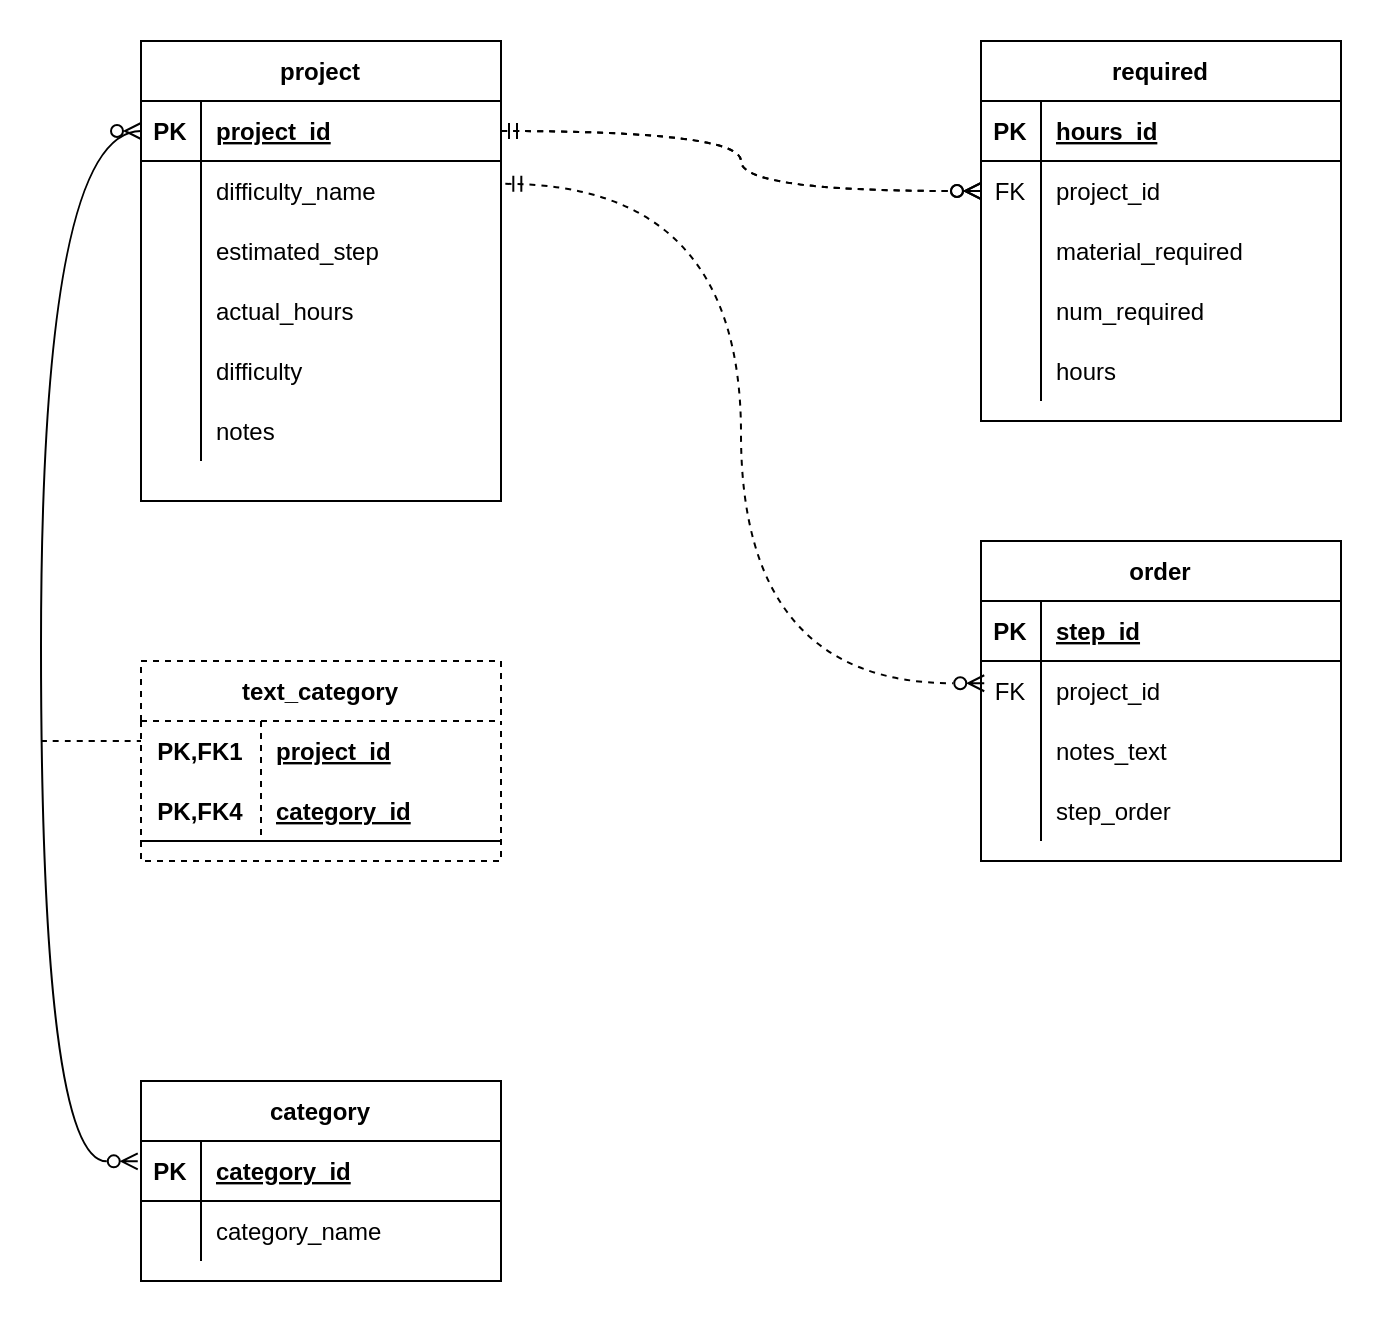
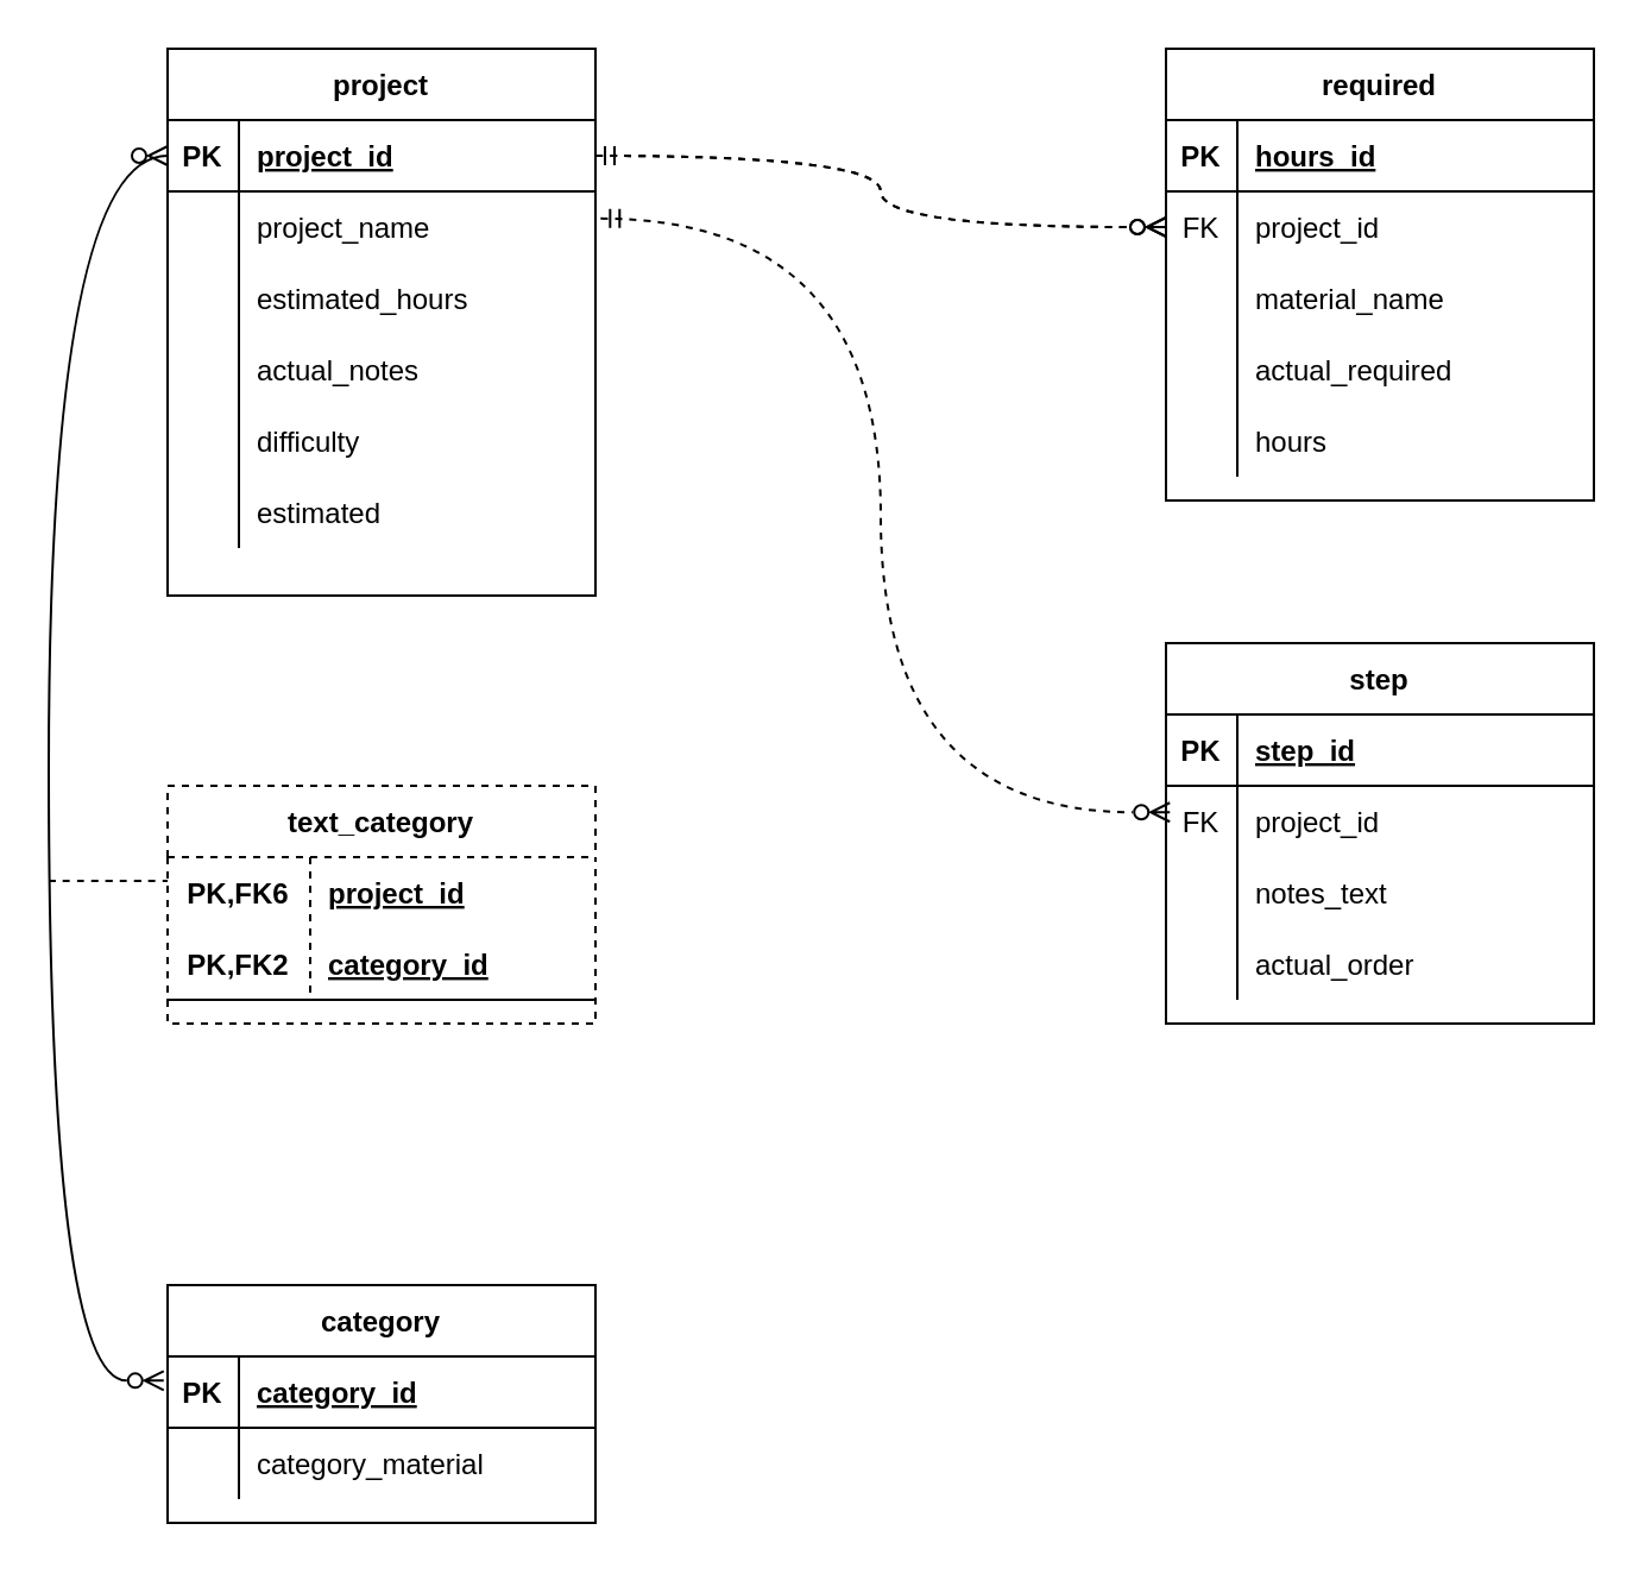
- <mxCell id="8" value="difficulty_name" style="shape=partialRectangle;connectable=0;fillColor=none;top=0;left=0;bottom=0;right=0;align=left;spacingLeft=6;overflow=hidden;" parent="6" vertex="1"><mxGeometry x="30" width="150" height="30" as="geometry"><mxRectangle width="150" height="30" as="alternateBounds" /></mxGeometry></mxCell>
+ <mxCell id="8" value="project_name" style="shape=partialRectangle;connectable=0;fillColor=none;top=0;left=0;bottom=0;right=0;align=left;spacingLeft=6;overflow=hidden;" parent="6" vertex="1"><mxGeometry x="30" width="150" height="30" as="geometry"><mxRectangle width="150" height="30" as="alternateBounds" /></mxGeometry></mxCell>
- <mxCell id="11" value="estimated_step" style="shape=partialRectangle;connectable=0;fillColor=none;top=0;left=0;bottom=0;right=0;align=left;spacingLeft=6;overflow=hidden;" parent="9" vertex="1"><mxGeometry x="30" width="150" height="30" as="geometry"><mxRectangle width="150" height="30" as="alternateBounds" /></mxGeometry></mxCell>
+ <mxCell id="11" value="estimated_hours" style="shape=partialRectangle;connectable=0;fillColor=none;top=0;left=0;bottom=0;right=0;align=left;spacingLeft=6;overflow=hidden;" parent="9" vertex="1"><mxGeometry x="30" width="150" height="30" as="geometry"><mxRectangle width="150" height="30" as="alternateBounds" /></mxGeometry></mxCell>
- <mxCell id="30" value="material_required" style="shape=partialRectangle;connectable=0;fillColor=none;top=0;left=0;bottom=0;right=0;align=left;spacingLeft=6;overflow=hidden;" parent="28" vertex="1"><mxGeometry x="30" width="150" height="30" as="geometry"><mxRectangle width="150" height="30" as="alternateBounds" /></mxGeometry></mxCell>
+ <mxCell id="30" value="material_name" style="shape=partialRectangle;connectable=0;fillColor=none;top=0;left=0;bottom=0;right=0;align=left;spacingLeft=6;overflow=hidden;" parent="28" vertex="1"><mxGeometry x="30" width="150" height="30" as="geometry"><mxRectangle width="150" height="30" as="alternateBounds" /></mxGeometry></mxCell>
- <mxCell id="14" value="actual_hours" style="shape=partialRectangle;connectable=0;fillColor=none;top=0;left=0;bottom=0;right=0;align=left;spacingLeft=6;overflow=hidden;" parent="12" vertex="1"><mxGeometry x="30" width="150" height="30" as="geometry"><mxRectangle width="150" height="30" as="alternateBounds" /></mxGeometry></mxCell>
+ <mxCell id="14" value="actual_notes" style="shape=partialRectangle;connectable=0;fillColor=none;top=0;left=0;bottom=0;right=0;align=left;spacingLeft=6;overflow=hidden;" parent="12" vertex="1"><mxGeometry x="30" width="150" height="30" as="geometry"><mxRectangle width="150" height="30" as="alternateBounds" /></mxGeometry></mxCell>
- <mxCell id="33" value="num_required" style="shape=partialRectangle;connectable=0;fillColor=none;top=0;left=0;bottom=0;right=0;align=left;spacingLeft=6;overflow=hidden;" parent="31" vertex="1"><mxGeometry x="30" width="150" height="30" as="geometry"><mxRectangle width="150" height="30" as="alternateBounds" /></mxGeometry></mxCell>
+ <mxCell id="33" value="actual_required" style="shape=partialRectangle;connectable=0;fillColor=none;top=0;left=0;bottom=0;right=0;align=left;spacingLeft=6;overflow=hidden;" parent="31" vertex="1"><mxGeometry x="30" width="150" height="30" as="geometry"><mxRectangle width="150" height="30" as="alternateBounds" /></mxGeometry></mxCell>
- <mxCell id="20" value="notes" style="shape=partialRectangle;connectable=0;fillColor=none;top=0;left=0;bottom=0;right=0;align=left;spacingLeft=6;overflow=hidden;" parent="18" vertex="1"><mxGeometry x="30" width="150" height="30" as="geometry"><mxRectangle width="150" height="30" as="alternateBounds" /></mxGeometry></mxCell>
+ <mxCell id="20" value="estimated" style="shape=partialRectangle;connectable=0;fillColor=none;top=0;left=0;bottom=0;right=0;align=left;spacingLeft=6;overflow=hidden;" parent="18" vertex="1"><mxGeometry x="30" width="150" height="30" as="geometry"><mxRectangle width="150" height="30" as="alternateBounds" /></mxGeometry></mxCell>
- <mxCell id="37" value="order" style="shape=table;startSize=30;container=1;collapsible=1;childLayout=tableLayout;fixedRows=1;rowLines=0;fontStyle=1;align=center;resizeLast=1;" parent="1" vertex="1"><mxGeometry x="490" y="270" width="180" height="160" as="geometry" /></mxCell>
+ <mxCell id="37" value="step" style="shape=table;startSize=30;container=1;collapsible=1;childLayout=tableLayout;fixedRows=1;rowLines=0;fontStyle=1;align=center;resizeLast=1;" parent="1" vertex="1"><mxGeometry x="490" y="270" width="180" height="160" as="geometry" /></mxCell>
- <mxCell id="59" value="PK,FK1" style="shape=partialRectangle;connectable=0;fillColor=none;top=0;left=0;bottom=0;right=0;fontStyle=1;overflow=hidden;" parent="58" vertex="1"><mxGeometry width="60" height="30" as="geometry"><mxRectangle width="60" height="30" as="alternateBounds" /></mxGeometry></mxCell>
+ <mxCell id="59" value="PK,FK6" style="shape=partialRectangle;connectable=0;fillColor=none;top=0;left=0;bottom=0;right=0;fontStyle=1;overflow=hidden;" parent="58" vertex="1"><mxGeometry width="60" height="30" as="geometry"><mxRectangle width="60" height="30" as="alternateBounds" /></mxGeometry></mxCell>
- <mxCell id="62" value="PK,FK4" style="shape=partialRectangle;connectable=0;fillColor=none;top=0;left=0;bottom=0;right=0;fontStyle=1;overflow=hidden;" parent="61" vertex="1"><mxGeometry width="60" height="30" as="geometry"><mxRectangle width="60" height="30" as="alternateBounds" /></mxGeometry></mxCell>
+ <mxCell id="62" value="PK,FK2" style="shape=partialRectangle;connectable=0;fillColor=none;top=0;left=0;bottom=0;right=0;fontStyle=1;overflow=hidden;" parent="61" vertex="1"><mxGeometry width="60" height="30" as="geometry"><mxRectangle width="60" height="30" as="alternateBounds" /></mxGeometry></mxCell>
- <mxCell id="49" value="step_order" style="shape=partialRectangle;connectable=0;fillColor=none;top=0;left=0;bottom=0;right=0;align=left;spacingLeft=6;overflow=hidden;" parent="47" vertex="1"><mxGeometry x="30" width="150" height="30" as="geometry"><mxRectangle width="150" height="30" as="alternateBounds" /></mxGeometry></mxCell>
+ <mxCell id="49" value="actual_order" style="shape=partialRectangle;connectable=0;fillColor=none;top=0;left=0;bottom=0;right=0;align=left;spacingLeft=6;overflow=hidden;" parent="47" vertex="1"><mxGeometry x="30" width="150" height="30" as="geometry"><mxRectangle width="150" height="30" as="alternateBounds" /></mxGeometry></mxCell>
- <mxCell id="56" value="category_name" style="shape=partialRectangle;connectable=0;fillColor=none;top=0;left=0;bottom=0;right=0;align=left;spacingLeft=6;overflow=hidden;" parent="54" vertex="1"><mxGeometry x="30" width="150" height="30" as="geometry"><mxRectangle width="150" height="30" as="alternateBounds" /></mxGeometry></mxCell>
+ <mxCell id="56" value="category_material" style="shape=partialRectangle;connectable=0;fillColor=none;top=0;left=0;bottom=0;right=0;align=left;spacingLeft=6;overflow=hidden;" parent="54" vertex="1"><mxGeometry x="30" width="150" height="30" as="geometry"><mxRectangle width="150" height="30" as="alternateBounds" /></mxGeometry></mxCell>
